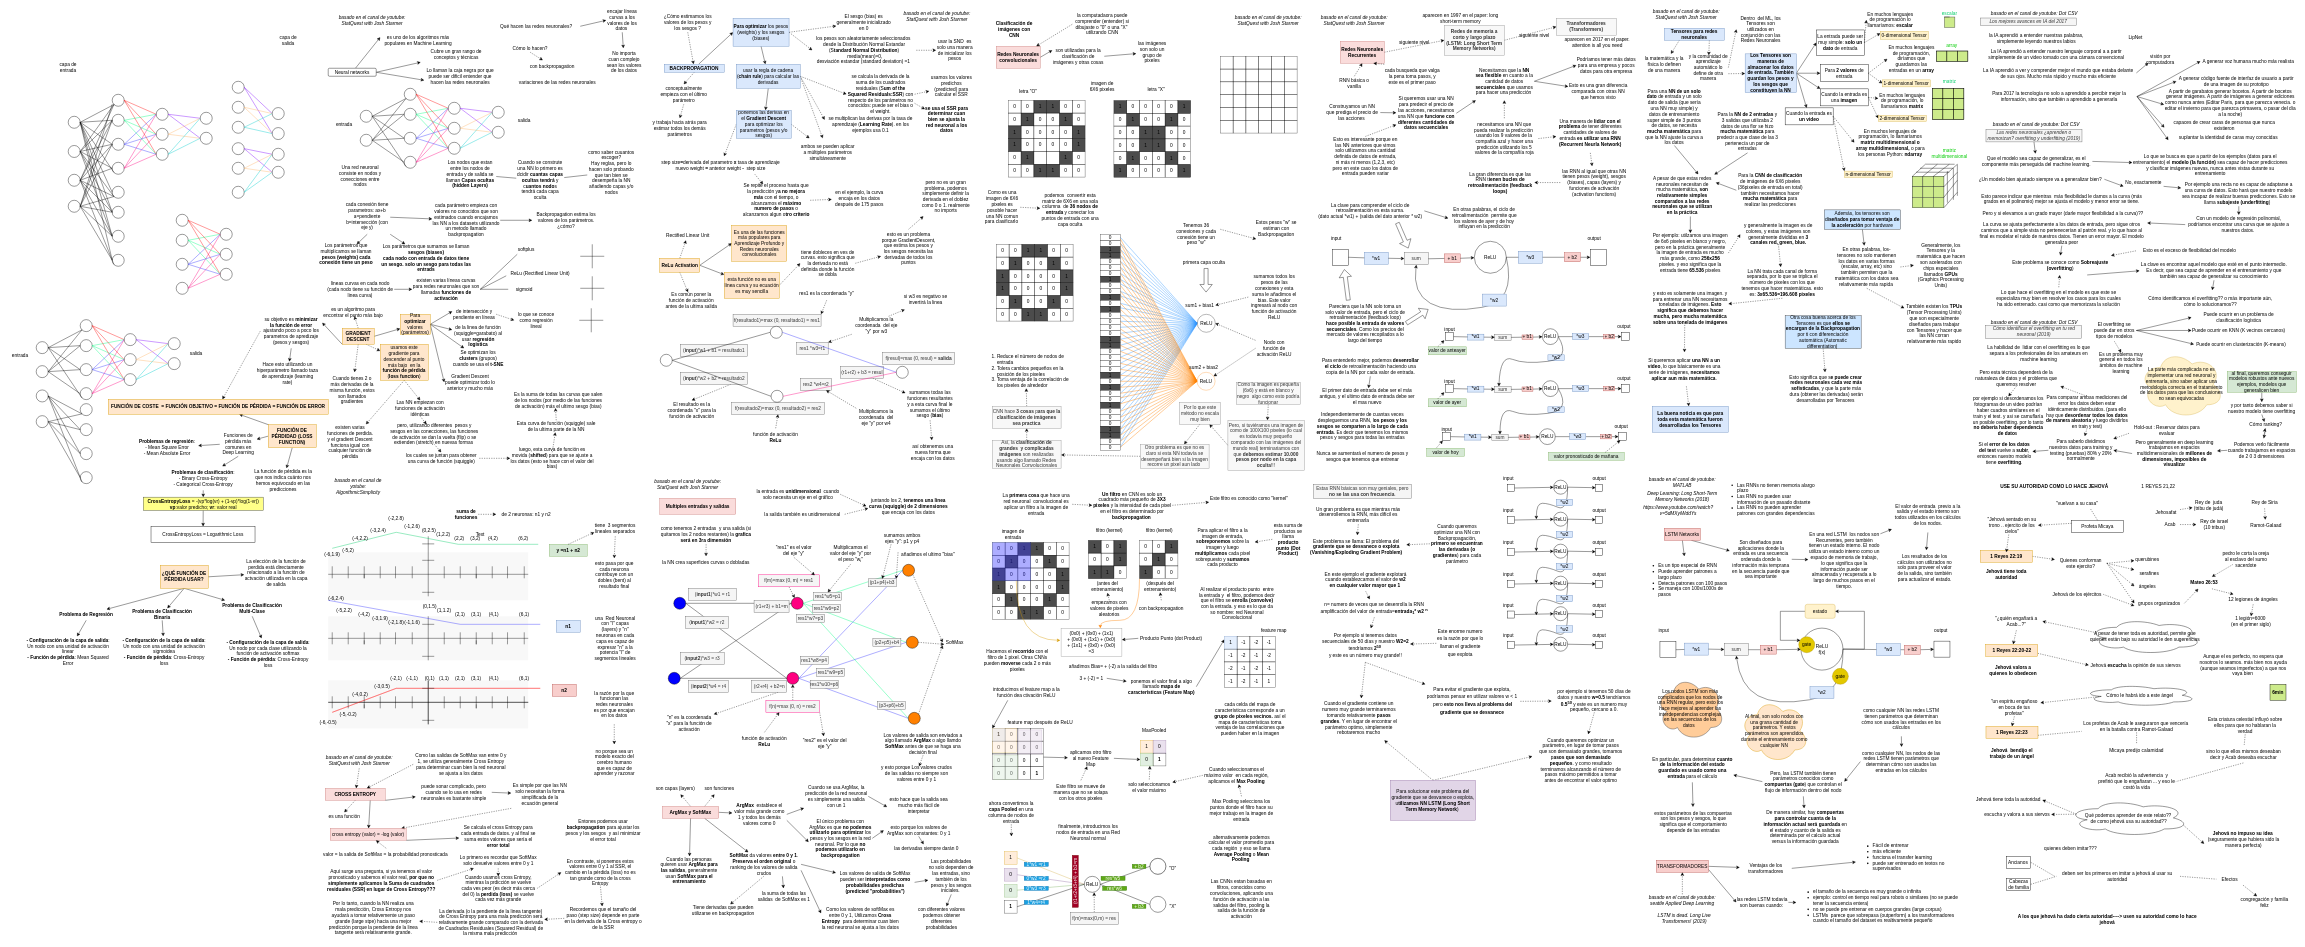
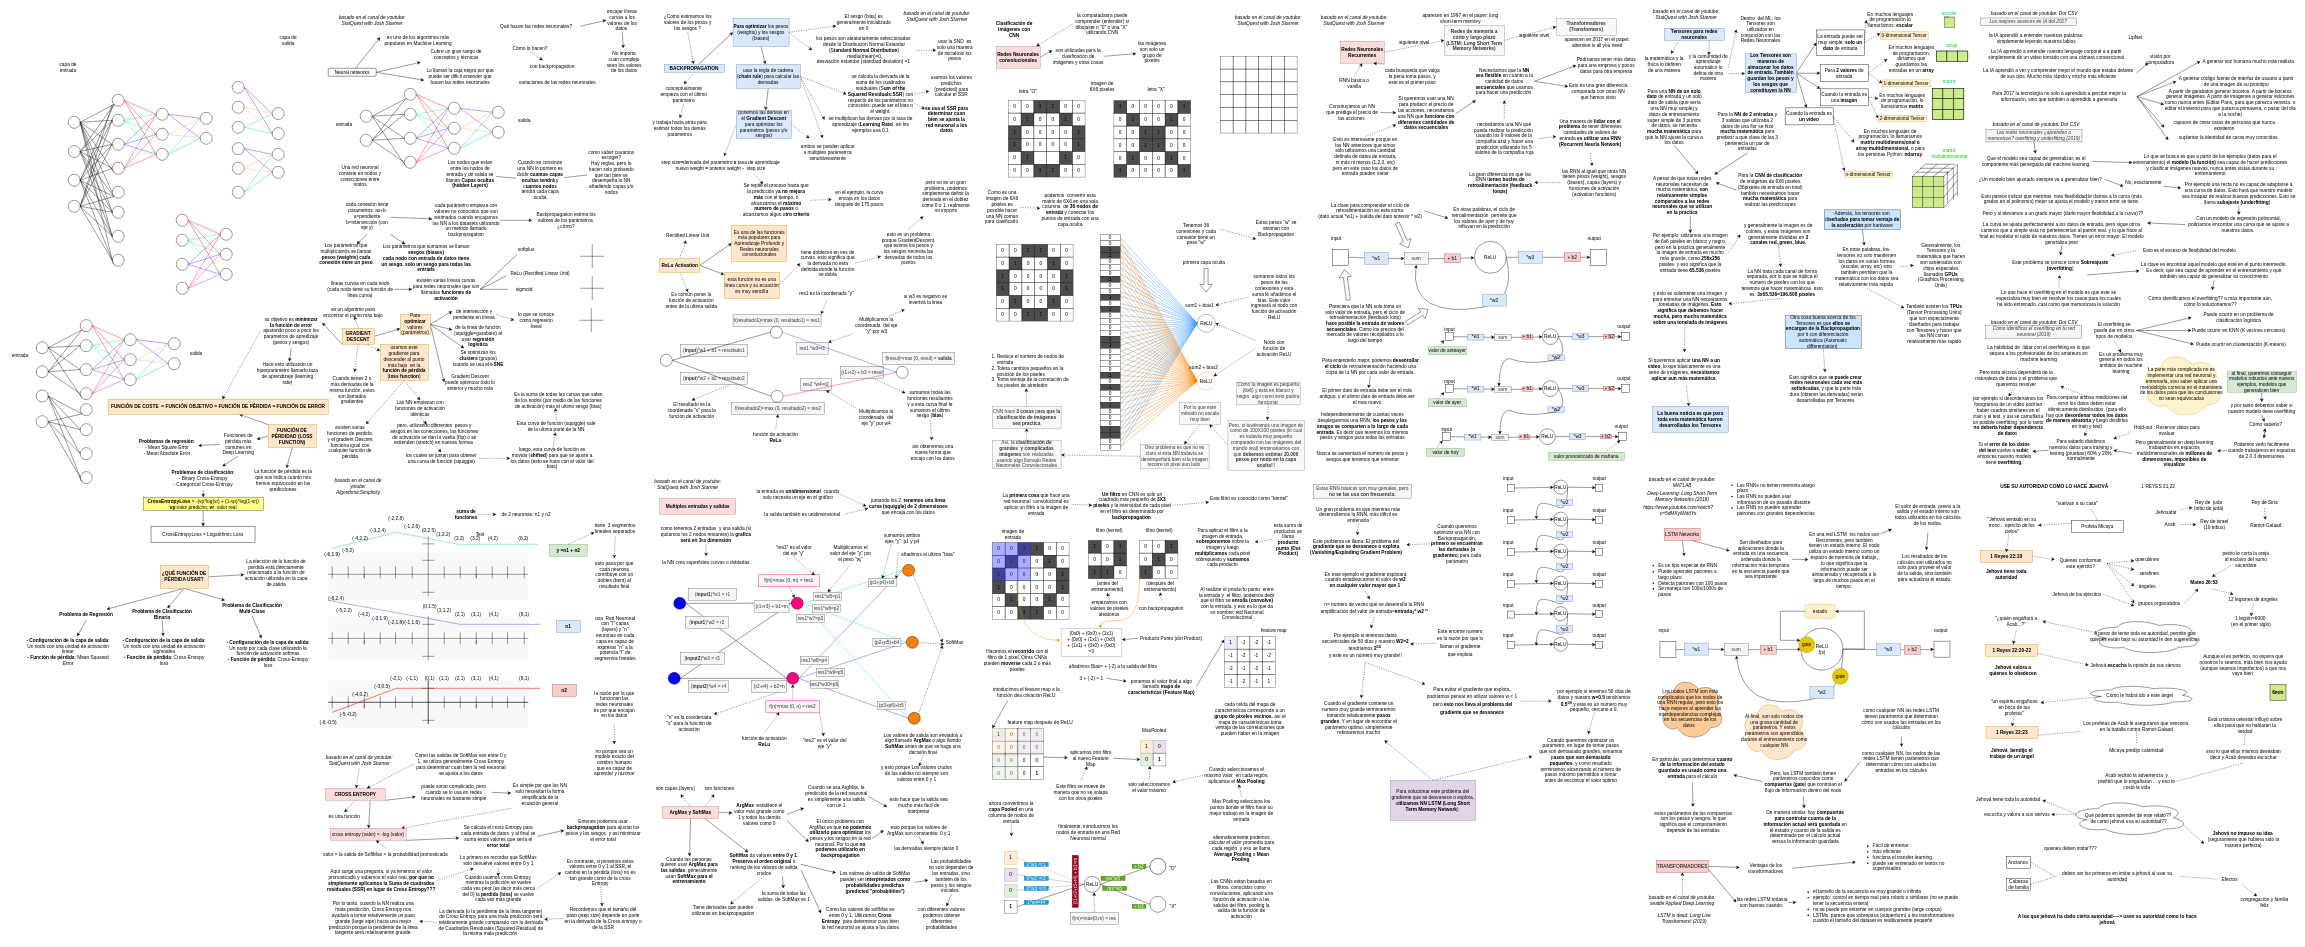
- <mxCell id="1323" value="Cómo ranking?" style="text;html=1;strokeColor=none;fillColor=none;align=center;verticalAlign=middle;whiteSpace=wrap;rounded=0;" parent="1" vertex="1"><mxGeometry x="5602.5" y="1054.15" width="121" height="15.85" as="geometry" /></mxCell>
+ <mxCell id="1323" value="Cómo saberlo?" style="text;html=1;strokeColor=none;fillColor=none;align=center;verticalAlign=middle;whiteSpace=wrap;rounded=0;" parent="1" vertex="1"><mxGeometry x="5602.5" y="1054.15" width="121" height="15.85" as="geometry" /></mxCell>
+ <mxCell id="445" style="edgeStyle=none;rounded=0;orthogonalLoop=1;jettySize=auto;html=1;exitX=1;exitY=0.5;exitDx=0;exitDy=0;entryX=0;entryY=0.5;entryDx=0;entryDy=0;strokeColor=#000000;fontColor=#000000;endArrow=classic;endFill=1;" parent="1" source="446" target="447" edge="1"><mxGeometry relative="1" as="geometry" /></mxCell>
